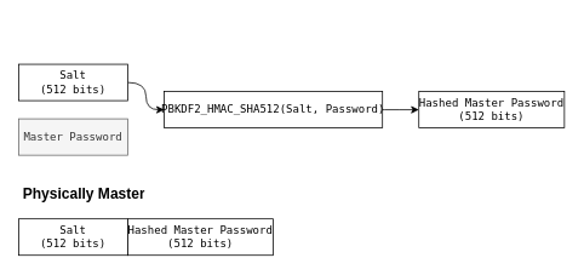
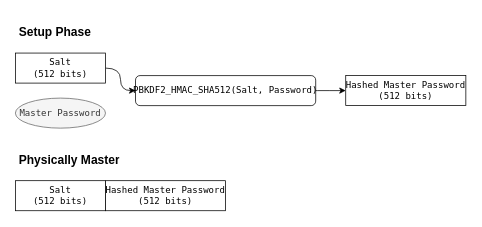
+ <mxCell id="8" value="&lt;h1&gt;&lt;span&gt;&lt;font style=&quot;font-size: 16px&quot;&gt;Setup Phase&lt;/font&gt;&lt;/span&gt;&lt;br&gt;&lt;/h1&gt;" style="text;html=1;strokeColor=none;fillColor=none;spacing=5;spacingTop=-20;whiteSpace=wrap;overflow=hidden;" parent="7" vertex="1"><mxGeometry width="160" height="40" as="geometry" /></mxCell>
- <mxCell id="10" value="&lt;pre&gt;PBKDF2_HMAC_SHA512(Salt, Password)&lt;/pre&gt;" style="whiteSpace=wrap;html=1;" parent="9" vertex="1"><mxGeometry x="160" y="30" width="240" height="40" as="geometry" /></mxCell>
+ <mxCell id="10" value="&lt;pre&gt;PBKDF2_HMAC_SHA512(Salt, Password)&lt;/pre&gt;" style="whiteSpace=wrap;html=1;rounded=1;" parent="9" vertex="1"><mxGeometry x="160" y="30" width="240" height="40" as="geometry" /></mxCell>
- <mxCell id="15" value="&lt;pre&gt;Master Password&lt;/pre&gt;" style="whiteSpace=wrap;html=1;fillColor=#f5f5f5;strokeColor=#666666;fontColor=#333333;" parent="9" vertex="1"><mxGeometry y="60" width="120" height="40" as="geometry" /></mxCell>
+ <mxCell id="15" value="&lt;pre&gt;Master Password&lt;/pre&gt;" style="ellipse;whiteSpace=wrap;html=1;fillColor=#f5f5f5;strokeColor=#666666;fontColor=#333333;" parent="9" vertex="1"><mxGeometry y="60" width="120" height="40" as="geometry" /></mxCell>
